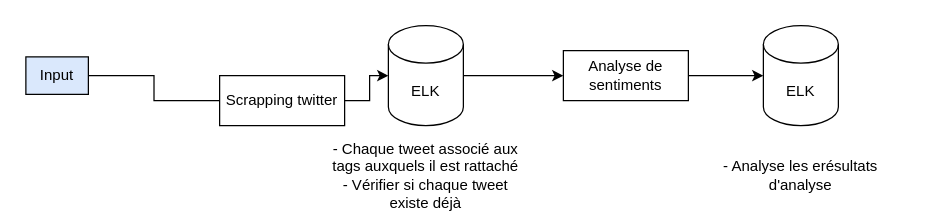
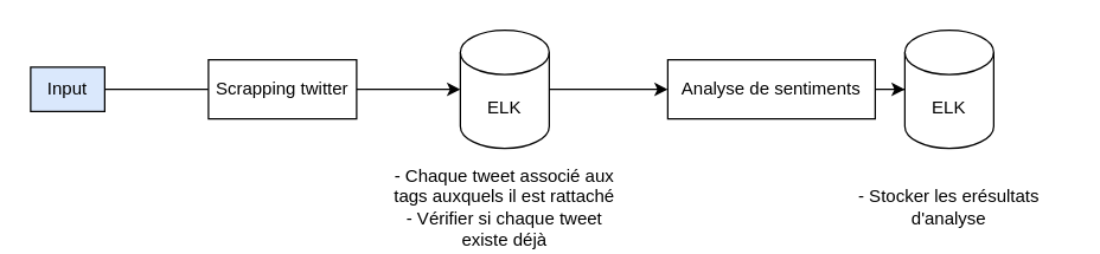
- <mxCell id="10" value="Analyse de sentiments" style="rounded=0;whiteSpace=wrap;html=1;" vertex="1" parent="1"><mxGeometry x="450" y="40" width="100" height="40" as="geometry" /></mxCell>
+ <mxCell id="10" value="Analyse de sentiments" style="rounded=0;whiteSpace=wrap;html=1;" vertex="1" parent="1"><mxGeometry x="450" y="40" width="140" height="40" as="geometry" /></mxCell>
- <mxCell id="8" value="Scrapping twitter" style="rounded=0;whiteSpace=wrap;html=1;" vertex="1" parent="1"><mxGeometry x="175" y="60" width="100" height="40" as="geometry" /></mxCell>
+ <mxCell id="8" value="Scrapping twitter" style="rounded=0;whiteSpace=wrap;html=1;" vertex="1" parent="1"><mxGeometry x="140" y="40" width="100" height="40" as="geometry" /></mxCell>
- <mxCell id="12" value="- Analyse les erésultats d'analyse" style="text;html=1;strokeColor=none;fillColor=none;align=center;verticalAlign=middle;whiteSpace=wrap;rounded=0;" vertex="1" parent="1"><mxGeometry x="560" y="130" width="160" height="20" as="geometry" /></mxCell>
+ <mxCell id="12" value="- Stocker les erésultats d'analyse" style="text;html=1;strokeColor=none;fillColor=none;align=center;verticalAlign=middle;whiteSpace=wrap;rounded=0;" vertex="1" parent="1"><mxGeometry x="560" y="130" width="160" height="20" as="geometry" /></mxCell>
